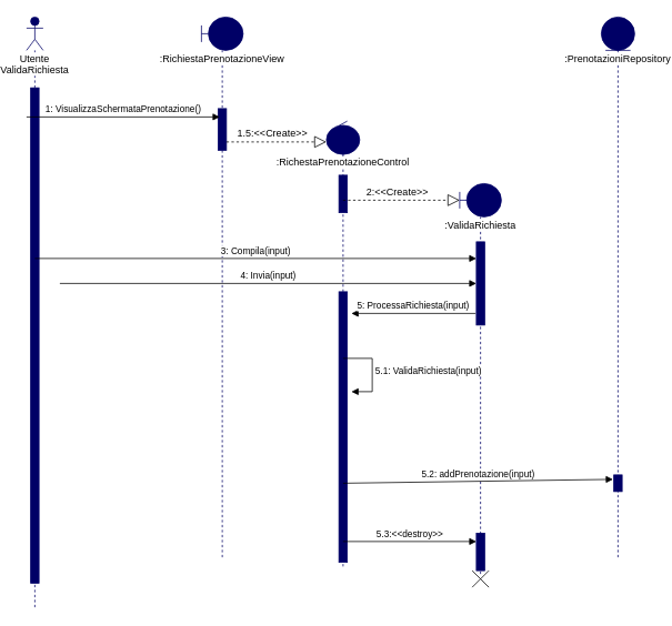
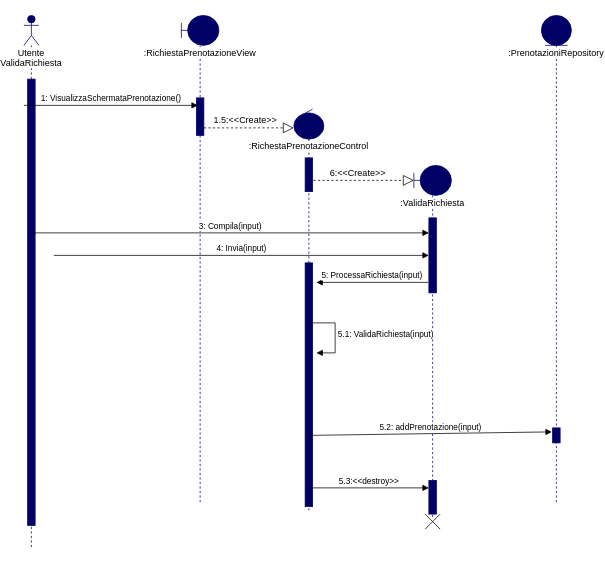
- <mxCell id="13" value="2:&amp;lt;&amp;lt;Create&amp;gt;&amp;gt;" style="text;html=1;align=center;verticalAlign=middle;resizable=0;points=[];autosize=1;" parent="1" vertex="1"><mxGeometry x="420" y="220" width="90" height="20" as="geometry" /></mxCell>
+ <mxCell id="13" value="6:&amp;lt;&amp;lt;Create&amp;gt;&amp;gt;" style="text;html=1;align=center;verticalAlign=middle;resizable=0;points=[];autosize=1;" parent="1" vertex="1"><mxGeometry x="420" y="220" width="90" height="20" as="geometry" /></mxCell>
